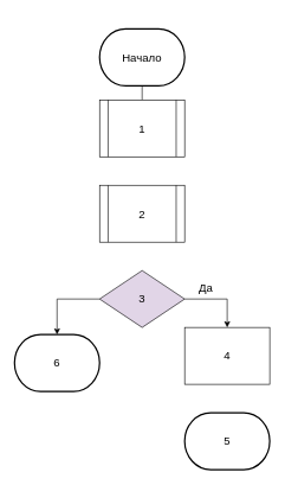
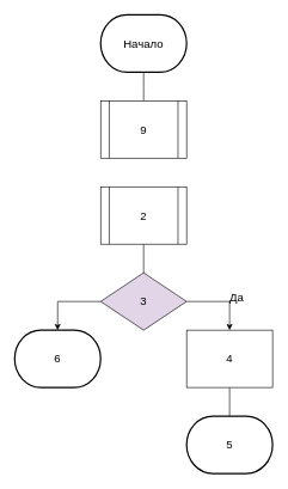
- <mxCell id="3" value="&lt;font style=&quot;font-size: 16px;&quot;&gt;Начало&lt;/font&gt;" style="strokeWidth=2;html=1;shape=mxgraph.flowchart.terminator;whiteSpace=wrap;" vertex="1" parent="1"><mxGeometry x="140" y="40" width="120" height="80" as="geometry" /></mxCell>
+ <mxCell id="3" value="&lt;font style=&quot;font-size: 16px;&quot;&gt;Начало&lt;/font&gt;" style="strokeWidth=2;html=1;shape=mxgraph.flowchart.terminator;whiteSpace=wrap;" vertex="1" parent="1"><mxGeometry x="140" y="20" width="120" height="80" as="geometry" /></mxCell>
- <mxCell id="5" value="&lt;div&gt;1&lt;/div&gt;" style="shape=process;whiteSpace=wrap;html=1;backgroundOutline=1;fontSize=16;" vertex="1" parent="1"><mxGeometry x="140" y="140" width="120" height="80" as="geometry" /></mxCell>
+ <mxCell id="5" value="&lt;div&gt;9&lt;/div&gt;" style="shape=process;whiteSpace=wrap;html=1;backgroundOutline=1;fontSize=16;" vertex="1" parent="1"><mxGeometry x="140" y="140" width="120" height="80" as="geometry" /></mxCell>
+ <mxCell id="10" style="edgeStyle=orthogonalEdgeStyle;rounded=0;orthogonalLoop=1;jettySize=auto;html=1;entryX=0.5;entryY=0;entryDx=0;entryDy=0;fontSize=16;endArrow=none;endFill=0;" edge="1" parent="1" source="11" target="7"><mxGeometry relative="1" as="geometry" /></mxCell>
- <mxCell id="9" value="Да" style="text;html=1;strokeColor=none;fillColor=none;align=center;verticalAlign=middle;whiteSpace=wrap;rounded=0;fontSize=16;" vertex="1" parent="1"><mxGeometry x="260" y="390" width="60" height="30" as="geometry" /></mxCell>
+ <mxCell id="9" value="Да" style="text;html=1;strokeColor=none;fillColor=none;align=center;verticalAlign=middle;whiteSpace=wrap;rounded=0;fontSize=16;" vertex="1" parent="1"><mxGeometry x="300" y="400" width="60" height="30" as="geometry" /></mxCell>
- <mxCell id="4" value="&lt;font style=&quot;font-size: 16px;&quot;&gt;6&lt;/font&gt;" style="strokeWidth=2;html=1;shape=mxgraph.flowchart.terminator;whiteSpace=wrap;" vertex="1" parent="1"><mxGeometry x="20" y="470" width="120" height="80" as="geometry" /></mxCell>
+ <mxCell id="4" value="&lt;font style=&quot;font-size: 16px;&quot;&gt;6&lt;/font&gt;" style="strokeWidth=2;html=1;shape=mxgraph.flowchart.terminator;whiteSpace=wrap;" vertex="1" parent="1"><mxGeometry x="20" y="460" width="120" height="80" as="geometry" /></mxCell>
+ <mxCell id="12" style="edgeStyle=orthogonalEdgeStyle;rounded=0;orthogonalLoop=1;jettySize=auto;html=1;entryX=0.5;entryY=0;entryDx=0;entryDy=0;entryPerimeter=0;fontSize=16;endArrow=none;endFill=0;" edge="1" parent="1" source="13" target="14"><mxGeometry relative="1" as="geometry" /></mxCell>
